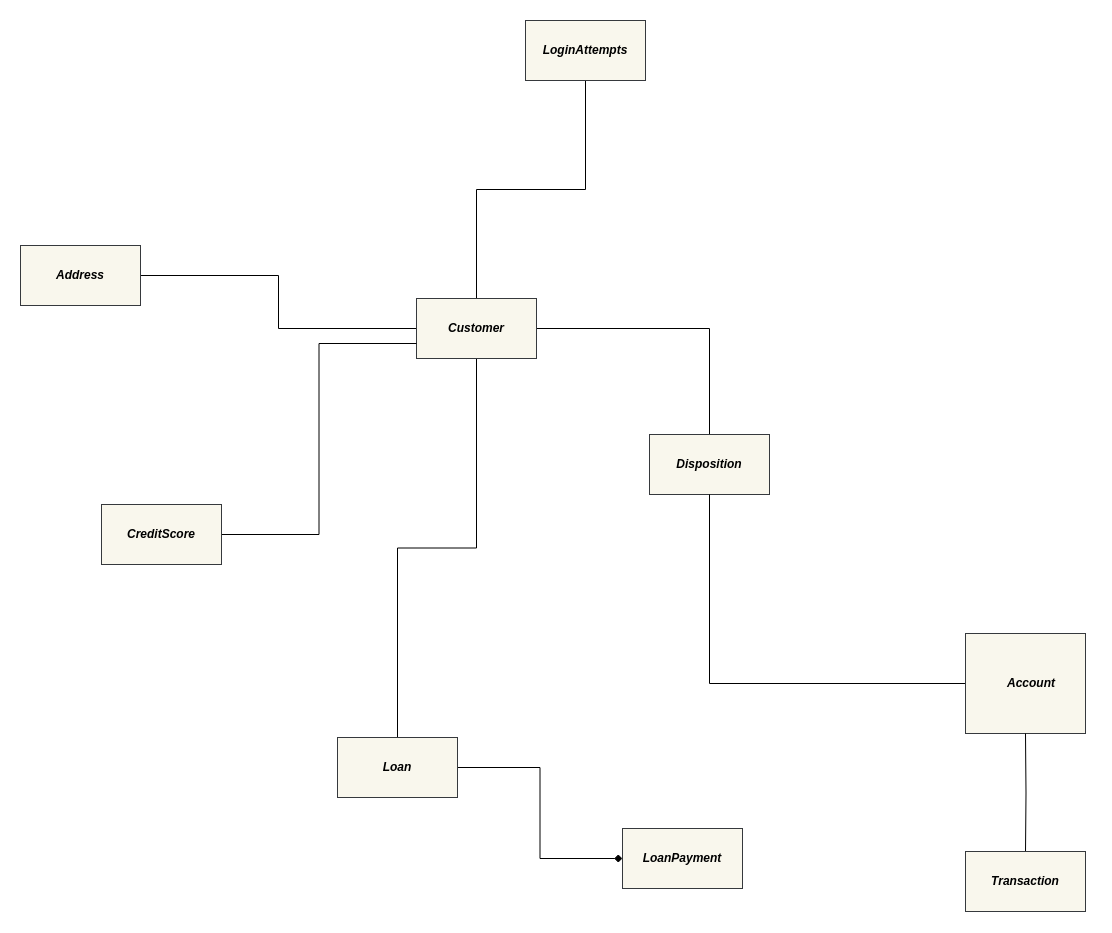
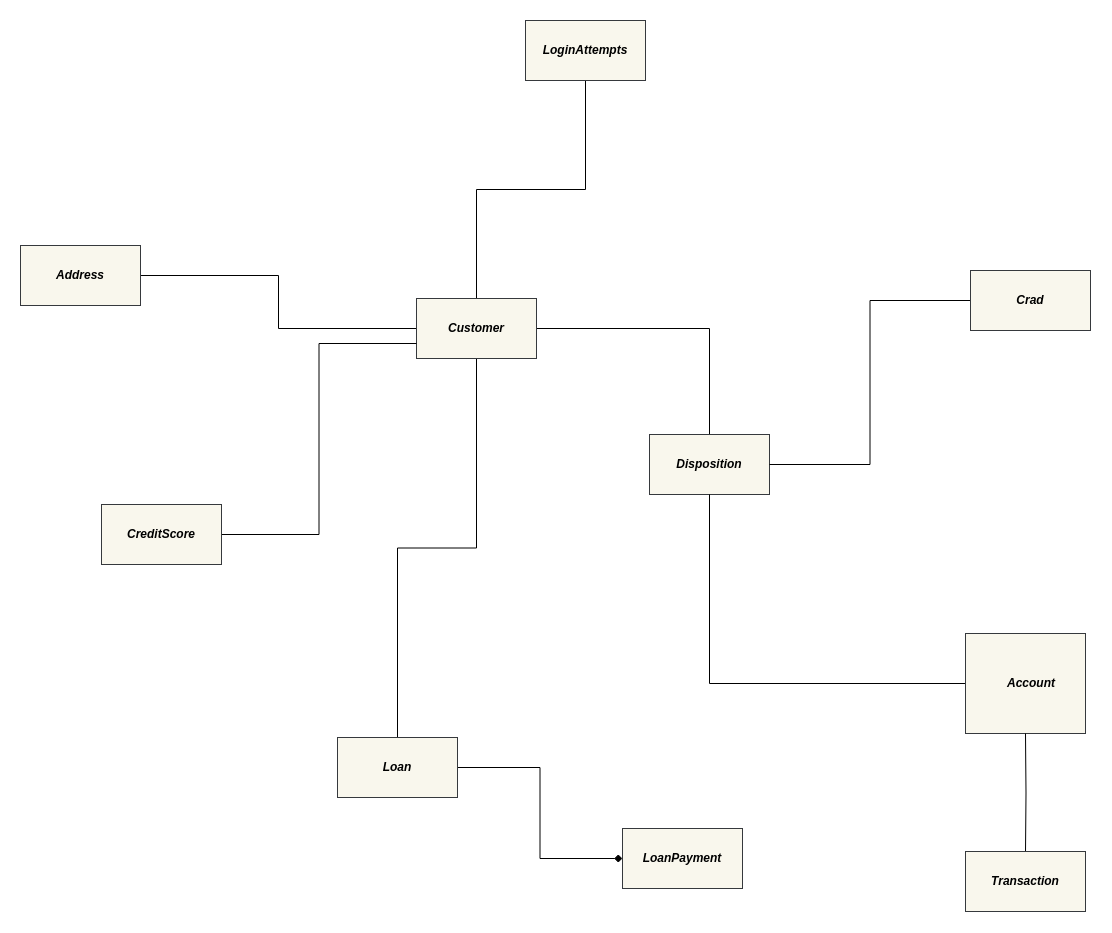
+ <mxCell id="13" value="&lt;span style=&quot;font-style: italic; font-weight: 700; text-wrap-mode: nowrap;&quot;&gt;Crad&lt;/span&gt;" style="rounded=0;whiteSpace=wrap;html=1;fillColor=#f9f7ed;strokeColor=#36393d;" vertex="1" parent="1"><mxGeometry x="970" y="270" width="120" height="60" as="geometry" /></mxCell>
+ <mxCell id="12" style="edgeStyle=orthogonalEdgeStyle;rounded=0;orthogonalLoop=1;jettySize=auto;html=1;entryX=1;entryY=0.5;entryDx=0;entryDy=0;endArrow=none;startFill=0;" edge="1" parent="1" source="13" target="11"><mxGeometry relative="1" as="geometry" /></mxCell>
